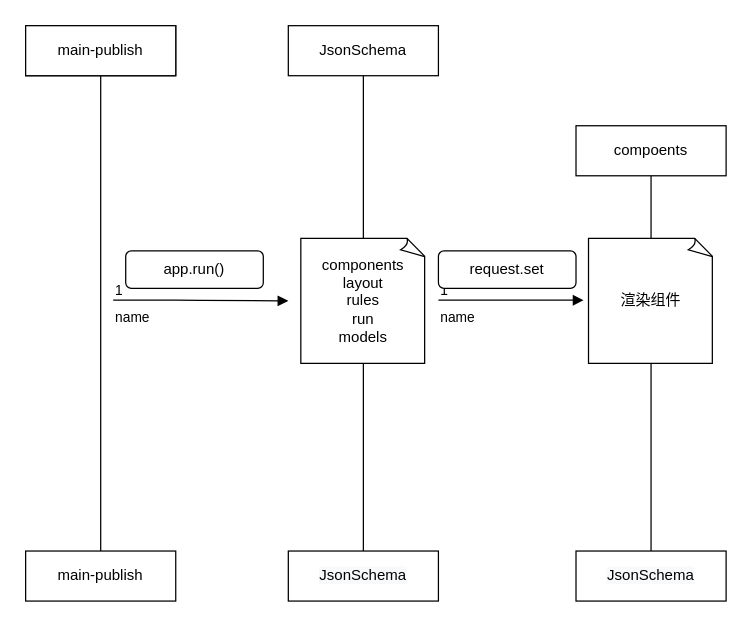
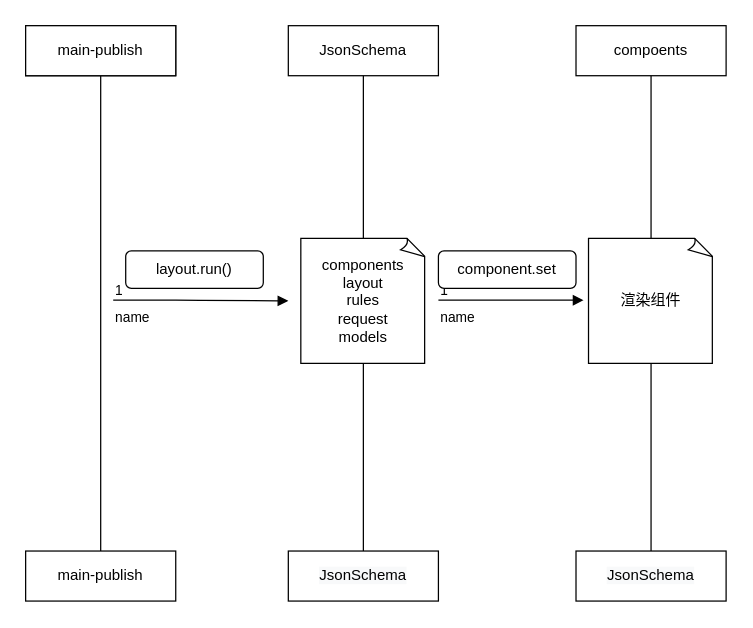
- <mxCell id="14" value="compoents" style="whiteSpace=wrap;html=1;" vertex="1" parent="1"><mxGeometry x="460" y="100" width="120" height="40" as="geometry" /></mxCell>
+ <mxCell id="14" value="compoents" style="whiteSpace=wrap;html=1;" vertex="1" parent="1"><mxGeometry x="460" y="20" width="120" height="40" as="geometry" /></mxCell>
- <mxCell id="11" value="app.run()" style="rounded=1;whiteSpace=wrap;html=1;" vertex="1" parent="1"><mxGeometry x="100" y="200" width="110" height="30" as="geometry" /></mxCell>
+ <mxCell id="11" value="layout.run()" style="rounded=1;whiteSpace=wrap;html=1;" vertex="1" parent="1"><mxGeometry x="100" y="200" width="110" height="30" as="geometry" /></mxCell>
- <mxCell id="19" value="request.set" style="rounded=1;whiteSpace=wrap;html=1;" vertex="1" parent="1"><mxGeometry x="350" y="200" width="110" height="30" as="geometry" /></mxCell>
+ <mxCell id="19" value="component.set" style="rounded=1;whiteSpace=wrap;html=1;" vertex="1" parent="1"><mxGeometry x="350" y="200" width="110" height="30" as="geometry" /></mxCell>
- <mxCell id="12" value="components&lt;br&gt;layout&lt;br&gt;rules&lt;br&gt;run&lt;br&gt;models" style="whiteSpace=wrap;html=1;shape=mxgraph.basic.document" vertex="1" parent="1"><mxGeometry x="240" y="190" width="100" height="100" as="geometry" /></mxCell>
+ <mxCell id="12" value="components&lt;br&gt;layout&lt;br&gt;rules&lt;br&gt;request&lt;br&gt;models" style="whiteSpace=wrap;html=1;shape=mxgraph.basic.document" vertex="1" parent="1"><mxGeometry x="240" y="190" width="100" height="100" as="geometry" /></mxCell>
